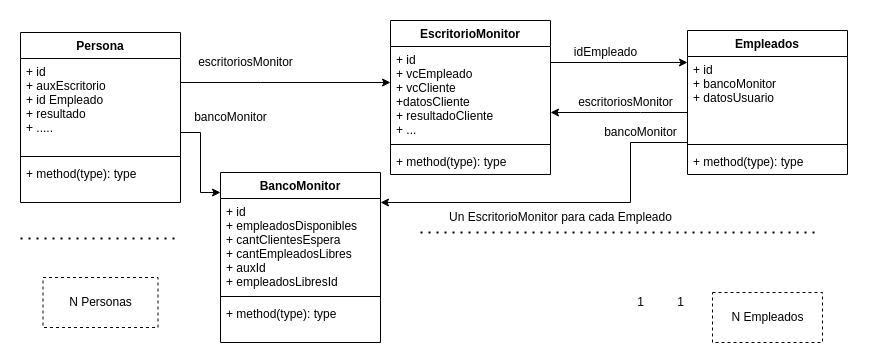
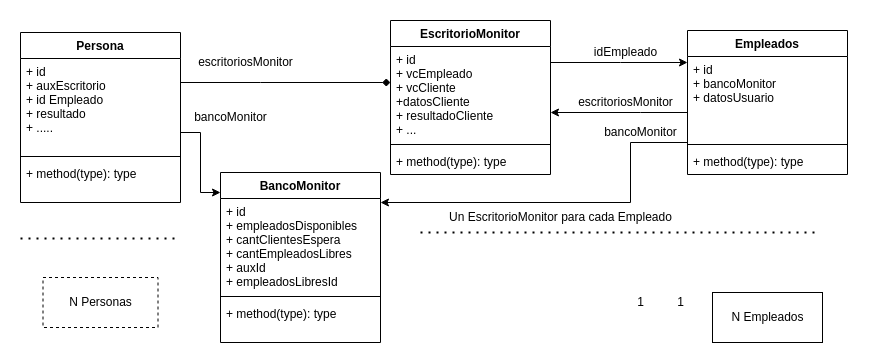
- <mxCell id="24" value="idEmpleado" style="text;html=1;align=center;verticalAlign=middle;resizable=0;points=[];autosize=1;" vertex="1" parent="1"><mxGeometry x="560" y="42" width="90" height="20" as="geometry" /></mxCell>
+ <mxCell id="24" value="idEmpleado" style="text;html=1;align=center;verticalAlign=middle;resizable=0;points=[];autosize=1;" vertex="1" parent="1"><mxGeometry x="580" y="42" width="90" height="20" as="geometry" /></mxCell>
- <mxCell id="3" style="edgeStyle=orthogonalEdgeStyle;rounded=0;orthogonalLoop=1;jettySize=auto;html=1;" edge="1" parent="1" source="4" target="13"><mxGeometry relative="1" as="geometry"><Array as="points"><mxPoint x="260" y="82" /><mxPoint x="260" y="82" /></Array></mxGeometry></mxCell>
+ <mxCell id="3" style="edgeStyle=orthogonalEdgeStyle;rounded=0;orthogonalLoop=1;jettySize=auto;html=1;endArrow=diamond;" edge="1" parent="1" source="4" target="13"><mxGeometry relative="1" as="geometry"><Array as="points"><mxPoint x="260" y="82" /><mxPoint x="260" y="82" /></Array></mxGeometry></mxCell>
- <mxCell id="30" value="N Empleados" style="html=1;dashed=1;" vertex="1" parent="1"><mxGeometry x="712" y="292" width="110" height="50" as="geometry" /></mxCell>
+ <mxCell id="30" value="N Empleados" style="html=1;" vertex="1" parent="1"><mxGeometry x="712" y="292" width="110" height="50" as="geometry" /></mxCell>
